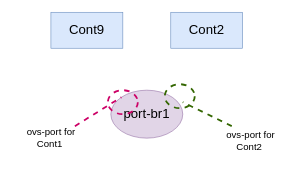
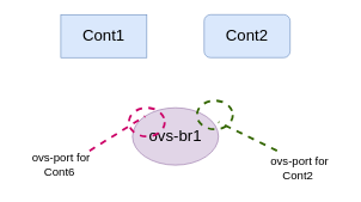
- <mxCell id="2" value="&lt;font style=&quot;font-size: 22px&quot;&gt;Cont9&lt;/font&gt;" style="rounded=0;whiteSpace=wrap;html=1;fillColor=#dae8fc;strokeColor=#6c8ebf;" vertex="1" parent="1"><mxGeometry x="84" y="20" width="120" height="60" as="geometry" /></mxCell>
+ <mxCell id="2" value="&lt;font style=&quot;font-size: 22px&quot;&gt;Cont1&lt;/font&gt;" style="rounded=0;whiteSpace=wrap;html=1;fillColor=#dae8fc;strokeColor=#6c8ebf;" vertex="1" parent="1"><mxGeometry x="84" y="20" width="120" height="60" as="geometry" /></mxCell>
- <mxCell id="4" value="&lt;font style=&quot;font-size: 22px&quot;&gt;Cont2&lt;/font&gt;" style="rounded=0;whiteSpace=wrap;html=1;fillColor=#dae8fc;strokeColor=#6c8ebf;" vertex="1" parent="1"><mxGeometry x="284" y="20" width="120" height="60" as="geometry" /></mxCell>
+ <mxCell id="4" value="&lt;font style=&quot;font-size: 22px&quot;&gt;Cont2&lt;/font&gt;" style="whiteSpace=wrap;html=1;fillColor=#dae8fc;strokeColor=#6c8ebf;rounded=1;" vertex="1" parent="1"><mxGeometry x="284" y="20" width="120" height="60" as="geometry" /></mxCell>
- <mxCell id="3" value="&lt;font style=&quot;font-size: 22px&quot;&gt;port-br1&lt;/font&gt;" style="ellipse;whiteSpace=wrap;html=1;fillColor=#e1d5e7;strokeColor=#9673a6;" vertex="1" parent="1"><mxGeometry x="184" y="150" width="120" height="80" as="geometry" /></mxCell>
+ <mxCell id="3" value="&lt;font style=&quot;font-size: 22px&quot;&gt;ovs-br1&lt;/font&gt;" style="ellipse;whiteSpace=wrap;html=1;fillColor=#e1d5e7;strokeColor=#9673a6;" vertex="1" parent="1"><mxGeometry x="184" y="150" width="120" height="80" as="geometry" /></mxCell>
- <mxCell id="6" value="&lt;font style=&quot;font-size: 16px&quot;&gt;ovs-port for Cont1&amp;nbsp;&lt;/font&gt;" style="text;html=1;strokeColor=none;fillColor=none;align=center;verticalAlign=middle;whiteSpace=wrap;rounded=0;" vertex="1" parent="1"><mxGeometry x="20.5" y="205" width="127" height="50" as="geometry" /></mxCell>
+ <mxCell id="6" value="&lt;font style=&quot;font-size: 16px&quot;&gt;ovs-port for Cont6&amp;nbsp;&lt;/font&gt;" style="text;html=1;strokeColor=none;fillColor=none;align=center;verticalAlign=middle;whiteSpace=wrap;rounded=0;" vertex="1" parent="1"><mxGeometry x="20.5" y="205" width="127" height="50" as="geometry" /></mxCell>
